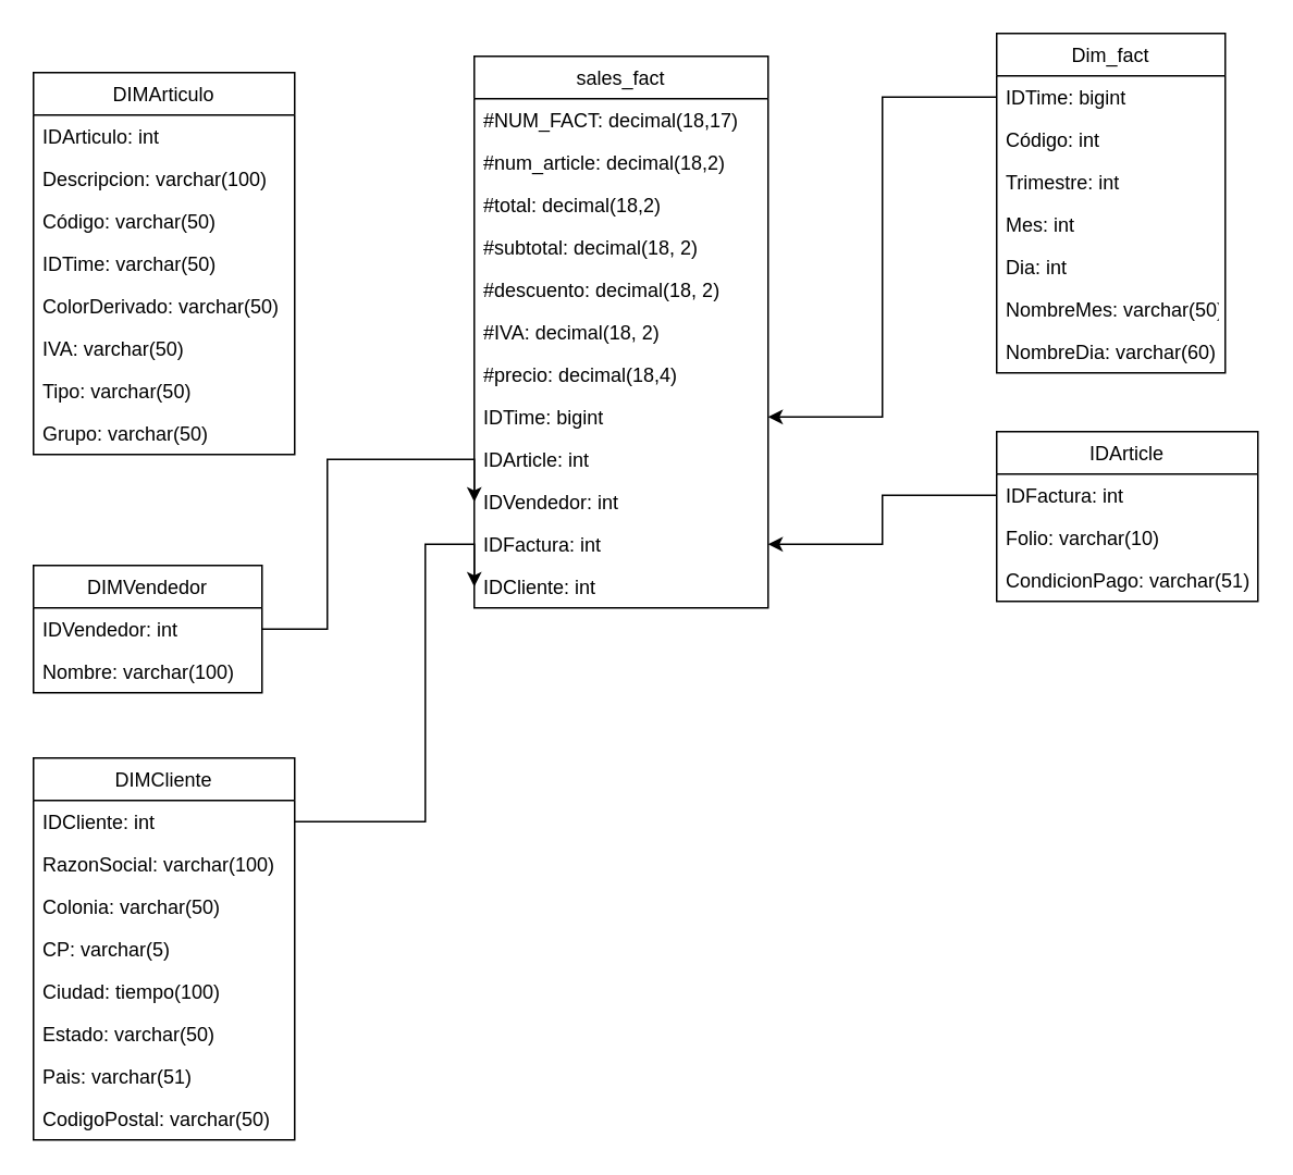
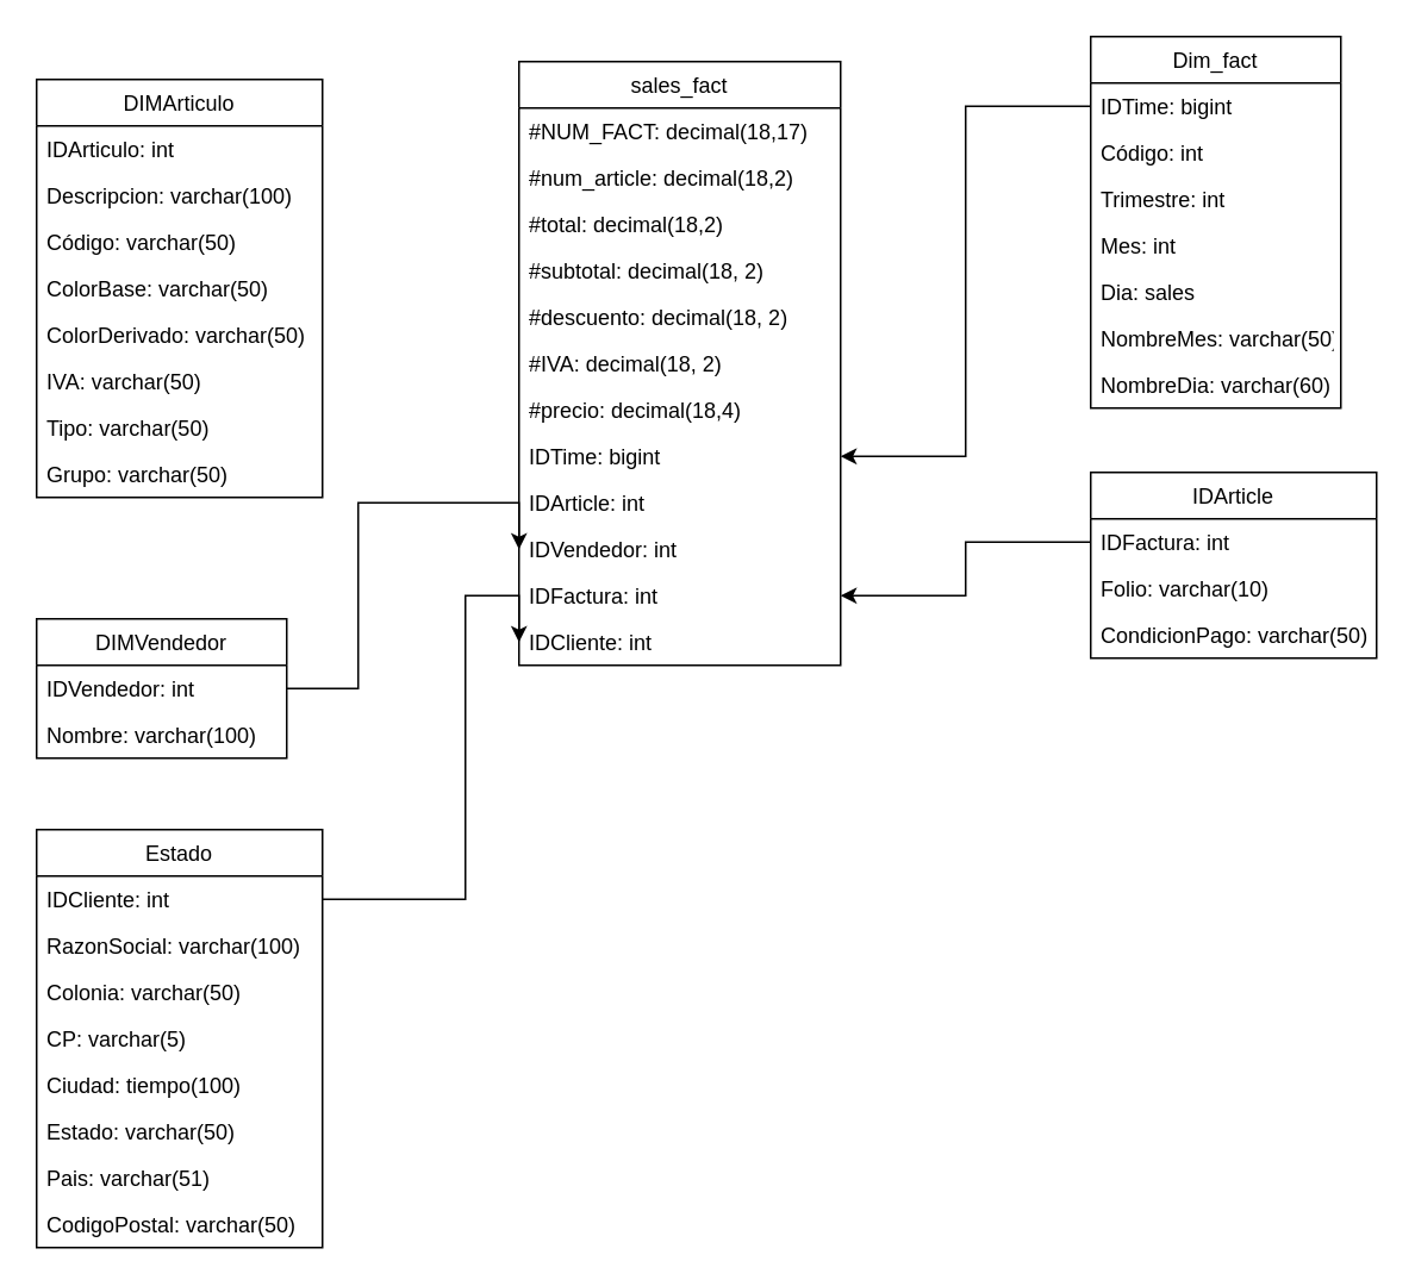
- <mxCell id="30" value="IDTime: varchar(50)" style="text;strokeColor=none;fillColor=none;align=left;verticalAlign=top;spacingLeft=4;spacingRight=4;overflow=hidden;rotatable=0;points=[[0,0.5],[1,0.5]];portConstraint=eastwest;" parent="26" vertex="1"><mxGeometry y="104" width="160" height="26" as="geometry" /></mxCell>
+ <mxCell id="30" value="ColorBase: varchar(50)" style="text;strokeColor=none;fillColor=none;align=left;verticalAlign=top;spacingLeft=4;spacingRight=4;overflow=hidden;rotatable=0;points=[[0,0.5],[1,0.5]];portConstraint=eastwest;" parent="26" vertex="1"><mxGeometry y="104" width="160" height="26" as="geometry" /></mxCell>
- <mxCell id="20" value="Dia: int" style="text;strokeColor=none;fillColor=none;align=left;verticalAlign=top;spacingLeft=4;spacingRight=4;overflow=hidden;rotatable=0;points=[[0,0.5],[1,0.5]];portConstraint=eastwest;" parent="15" vertex="1"><mxGeometry y="130" width="140" height="26" as="geometry" /></mxCell>
+ <mxCell id="20" value="Dia: sales" style="text;strokeColor=none;fillColor=none;align=left;verticalAlign=top;spacingLeft=4;spacingRight=4;overflow=hidden;rotatable=0;points=[[0,0.5],[1,0.5]];portConstraint=eastwest;" parent="15" vertex="1"><mxGeometry y="130" width="140" height="26" as="geometry" /></mxCell>
- <mxCell id="38" value="CondicionPago: varchar(51)" style="text;strokeColor=none;fillColor=none;align=left;verticalAlign=top;spacingLeft=4;spacingRight=4;overflow=hidden;rotatable=0;points=[[0,0.5],[1,0.5]];portConstraint=eastwest;" parent="35" vertex="1"><mxGeometry y="78" width="160" height="26" as="geometry" /></mxCell>
+ <mxCell id="38" value="CondicionPago: varchar(50)" style="text;strokeColor=none;fillColor=none;align=left;verticalAlign=top;spacingLeft=4;spacingRight=4;overflow=hidden;rotatable=0;points=[[0,0.5],[1,0.5]];portConstraint=eastwest;" parent="35" vertex="1"><mxGeometry y="78" width="160" height="26" as="geometry" /></mxCell>
- <mxCell id="42" value="DIMCliente" style="swimlane;fontStyle=0;childLayout=stackLayout;horizontal=1;startSize=26;fillColor=none;horizontalStack=0;resizeParent=1;resizeParentMax=0;resizeLast=0;collapsible=1;marginBottom=0;" parent="1" vertex="1"><mxGeometry x="20" y="464" width="160" height="234" as="geometry" /></mxCell>
+ <mxCell id="42" value="Estado" style="swimlane;fontStyle=0;childLayout=stackLayout;horizontal=1;startSize=26;fillColor=none;horizontalStack=0;resizeParent=1;resizeParentMax=0;resizeLast=0;collapsible=1;marginBottom=0;" parent="1" vertex="1"><mxGeometry x="20" y="464" width="160" height="234" as="geometry" /></mxCell>
